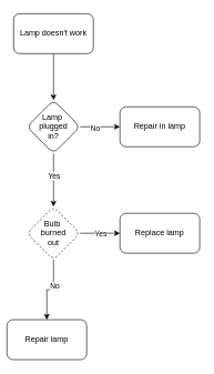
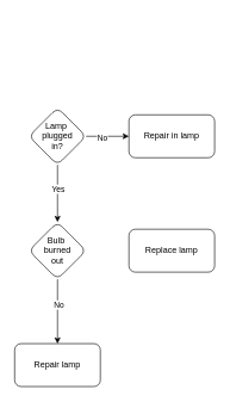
- <mxCell id="3" value="Lamp doesn't work" style="rounded=1;whiteSpace=wrap;html=1;" vertex="1" parent="1"><mxGeometry x="20" y="20" width="120" height="60" as="geometry" /></mxCell>
- <mxCell id="2" value="" style="edgeStyle=orthogonalEdgeStyle;rounded=0;orthogonalLoop=1;jettySize=auto;html=1;" edge="1" parent="1" source="3" target="8"><mxGeometry relative="1" as="geometry" /></mxCell>
- <mxCell id="13" value="Bulb&amp;nbsp;&lt;div&gt;&amp;nbsp;burned&amp;nbsp;&lt;/div&gt;&lt;div&gt;out&lt;/div&gt;" style="rhombus;whiteSpace=wrap;html=1;rounded=1;dashed=1;" vertex="1" parent="1"><mxGeometry x="40" y="310" width="80" height="80" as="geometry" /></mxCell>
+ <mxCell id="13" value="Bulb&amp;nbsp;&lt;div&gt;&amp;nbsp;burned&amp;nbsp;&lt;/div&gt;&lt;div&gt;out&lt;/div&gt;" style="rhombus;whiteSpace=wrap;html=1;rounded=1;" vertex="1" parent="1"><mxGeometry x="40" y="310" width="80" height="80" as="geometry" /></mxCell>
- <mxCell id="11" value="" style="edgeStyle=orthogonalEdgeStyle;rounded=0;orthogonalLoop=1;jettySize=auto;html=1;" edge="1" parent="1" source="13" target="16"><mxGeometry relative="1" as="geometry" /></mxCell>
- <mxCell id="12" value="Yes" style="edgeLabel;html=1;align=center;verticalAlign=middle;resizable=0;points=[];" vertex="1" connectable="0" parent="11"><mxGeometry relative="1" as="geometry"><mxPoint as="offset" /></mxGeometry></mxCell>
- <mxCell id="14" value="Repair lamp" style="whiteSpace=wrap;html=1;rounded=1;" vertex="1" parent="1"><mxGeometry x="10" y="480" width="120" height="60" as="geometry" /></mxCell>
+ <mxCell id="14" value="Repair lamp" style="whiteSpace=wrap;html=1;rounded=1;" vertex="1" parent="1"><mxGeometry x="20" y="480" width="120" height="60" as="geometry" /></mxCell>
